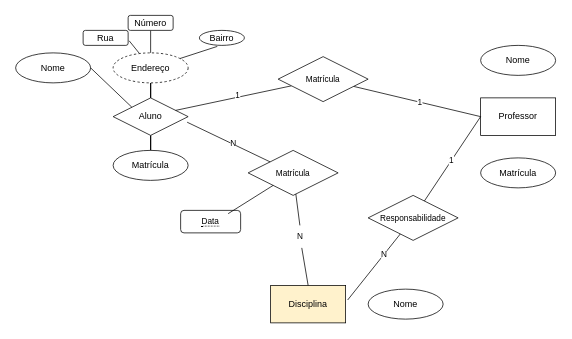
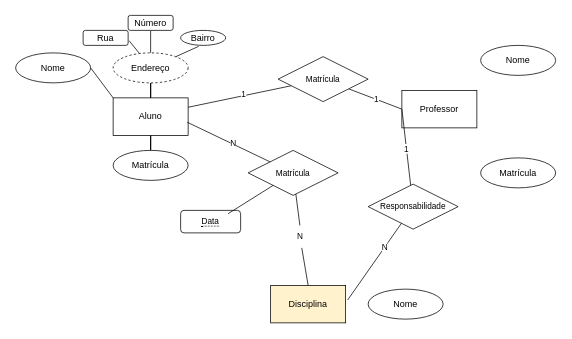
- <mxCell id="17" value="Bairro" style="ellipse;whiteSpace=wrap;html=1;align=center;" vertex="1" parent="1"><mxGeometry x="265" y="40" width="60" height="20" as="geometry" /></mxCell>
+ <mxCell id="17" value="Bairro" style="ellipse;whiteSpace=wrap;html=1;align=center;" vertex="1" parent="1"><mxGeometry x="240" y="40" width="60" height="20" as="geometry" /></mxCell>
- <mxCell id="3" value="Aluno" style="rhombus;whiteSpace=wrap;html=1;align=center;" vertex="1" parent="1"><mxGeometry x="150" y="130" width="100" height="50" as="geometry" /></mxCell>
+ <mxCell id="3" value="Aluno" style="whiteSpace=wrap;html=1;align=center;" vertex="1" parent="1"><mxGeometry x="150" y="130" width="100" height="50" as="geometry" /></mxCell>
- <mxCell id="5" value="Professor" style="whiteSpace=wrap;html=1;align=center;" vertex="1" parent="1"><mxGeometry x="640" y="130" width="100" height="50" as="geometry" /></mxCell>
+ <mxCell id="5" value="Professor" style="whiteSpace=wrap;html=1;align=center;" vertex="1" parent="1"><mxGeometry x="535" y="120" width="100" height="50" as="geometry" /></mxCell>
- <mxCell id="30" value="Responsabilidade" style="shape=rhombus;perimeter=rhombusPerimeter;whiteSpace=wrap;html=1;align=center;fontFamily=Helvetica;fontSize=11;fontColor=default;labelBackgroundColor=default;" vertex="1" parent="1"><mxGeometry x="490" y="260" width="120" height="60" as="geometry" /></mxCell>
+ <mxCell id="30" value="Responsabilidade" style="shape=rhombus;perimeter=rhombusPerimeter;whiteSpace=wrap;html=1;align=center;fontFamily=Helvetica;fontSize=11;fontColor=default;labelBackgroundColor=default;" vertex="1" parent="1"><mxGeometry x="490" y="245" width="120" height="60" as="geometry" /></mxCell>
